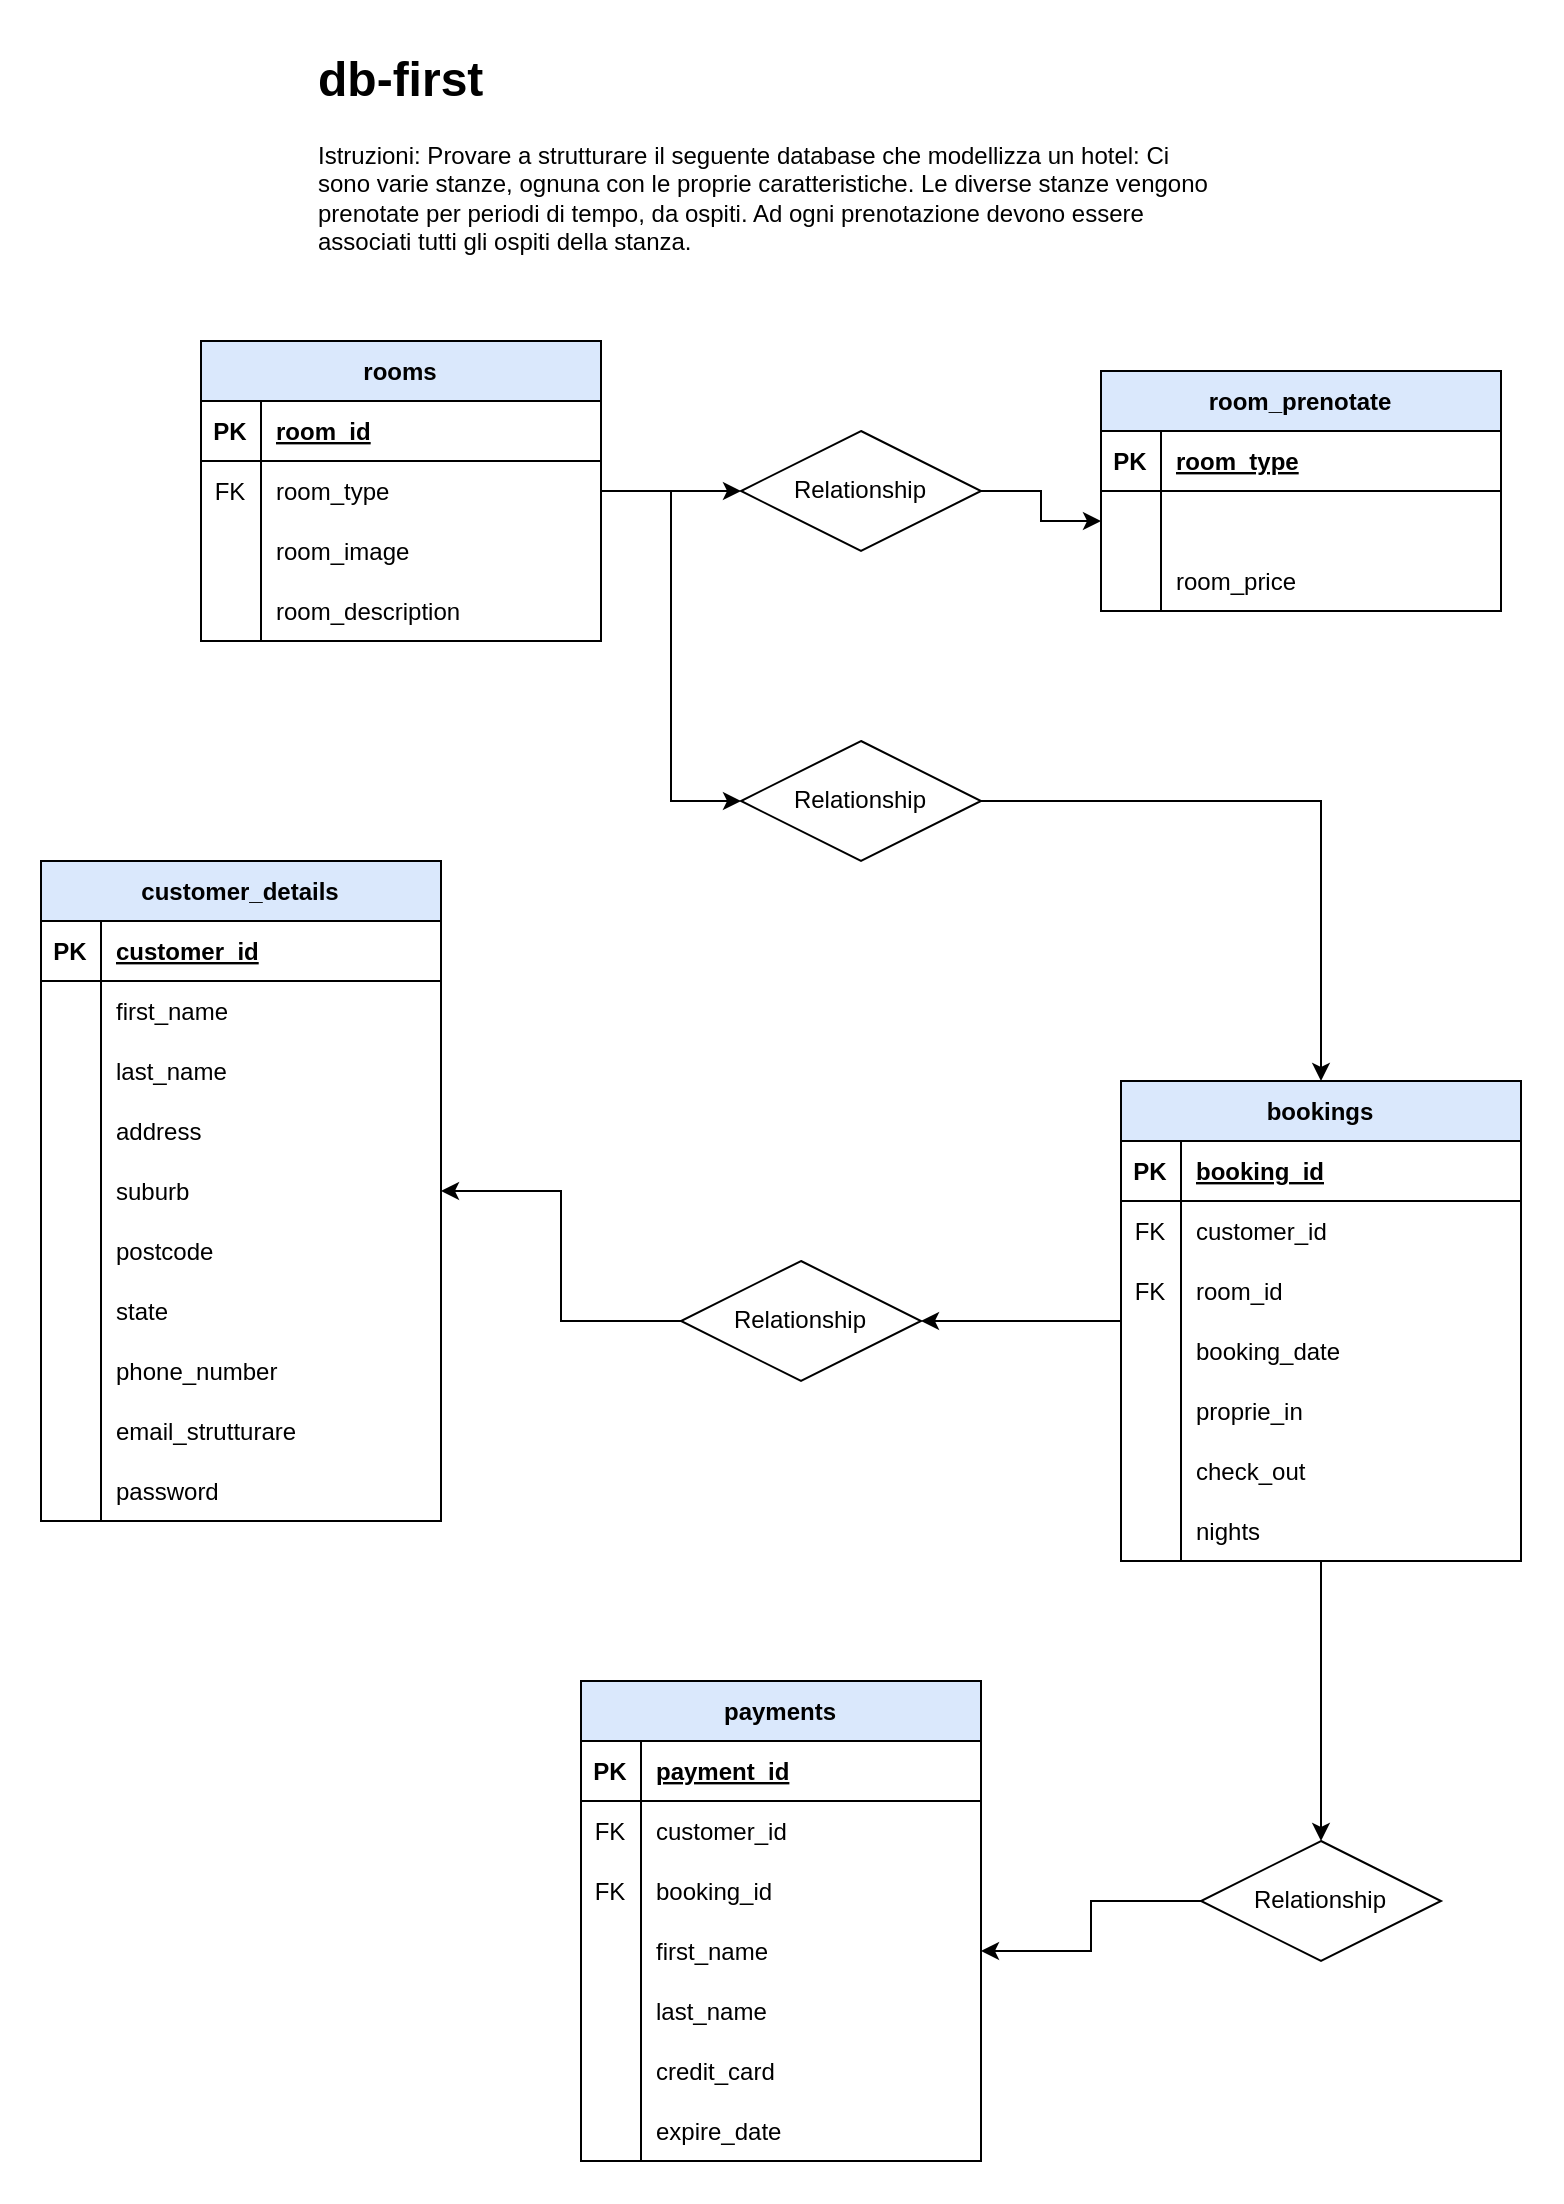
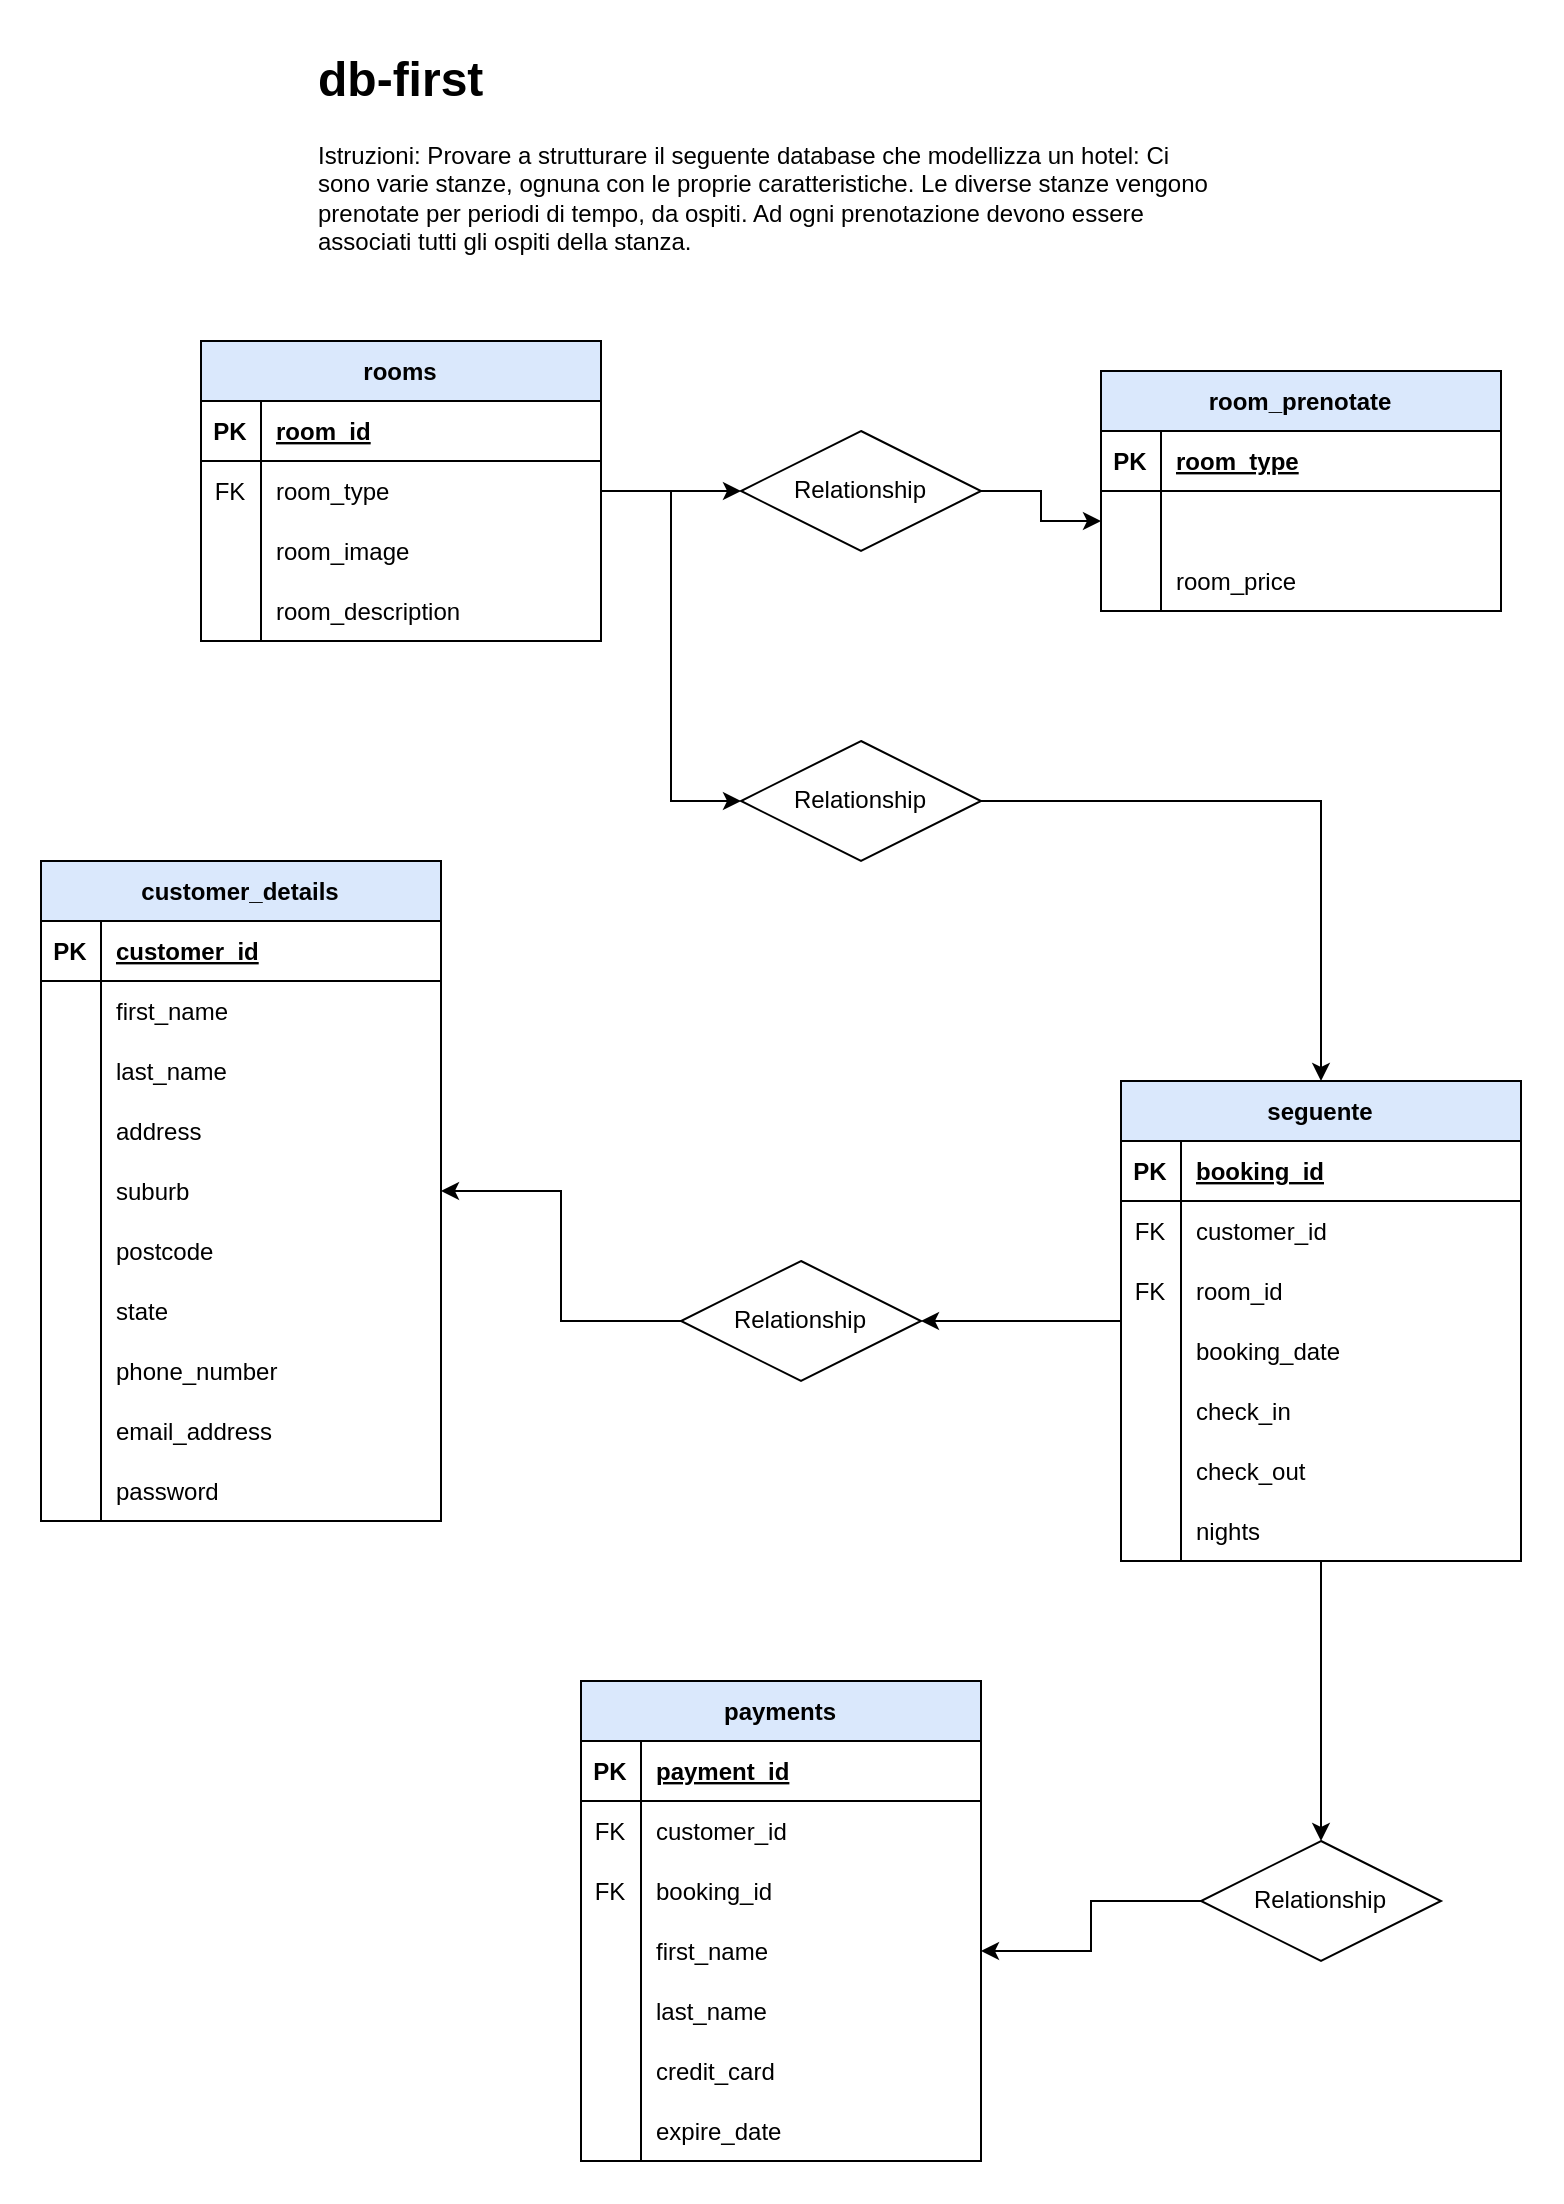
- <mxCell id="82" value="bookings" style="shape=table;startSize=30;container=1;collapsible=1;childLayout=tableLayout;fixedRows=1;rowLines=0;fontStyle=1;align=center;resizeLast=1;fillColor=#dae8fc;" vertex="1" parent="1"><mxGeometry x="560" y="540" width="200" height="240" as="geometry" /></mxCell>
+ <mxCell id="82" value="seguente" style="shape=table;startSize=30;container=1;collapsible=1;childLayout=tableLayout;fixedRows=1;rowLines=0;fontStyle=1;align=center;resizeLast=1;fillColor=#dae8fc;" vertex="1" parent="1"><mxGeometry x="560" y="540" width="200" height="240" as="geometry" /></mxCell>
- <mxCell id="97" value="proprie_in" style="shape=partialRectangle;connectable=0;fillColor=none;top=0;left=0;bottom=0;right=0;align=left;spacingLeft=6;overflow=hidden;" vertex="1" parent="95"><mxGeometry x="30" width="170" height="30" as="geometry" /></mxCell>
+ <mxCell id="97" value="check_in" style="shape=partialRectangle;connectable=0;fillColor=none;top=0;left=0;bottom=0;right=0;align=left;spacingLeft=6;overflow=hidden;" vertex="1" parent="95"><mxGeometry x="30" width="170" height="30" as="geometry" /></mxCell>
- <mxCell id="54" value="email_strutturare" style="shape=partialRectangle;connectable=0;fillColor=none;top=0;left=0;bottom=0;right=0;align=left;spacingLeft=6;overflow=hidden;" vertex="1" parent="52"><mxGeometry x="30" width="170" height="30" as="geometry" /></mxCell>
+ <mxCell id="54" value="email_address" style="shape=partialRectangle;connectable=0;fillColor=none;top=0;left=0;bottom=0;right=0;align=left;spacingLeft=6;overflow=hidden;" vertex="1" parent="52"><mxGeometry x="30" width="170" height="30" as="geometry" /></mxCell>
